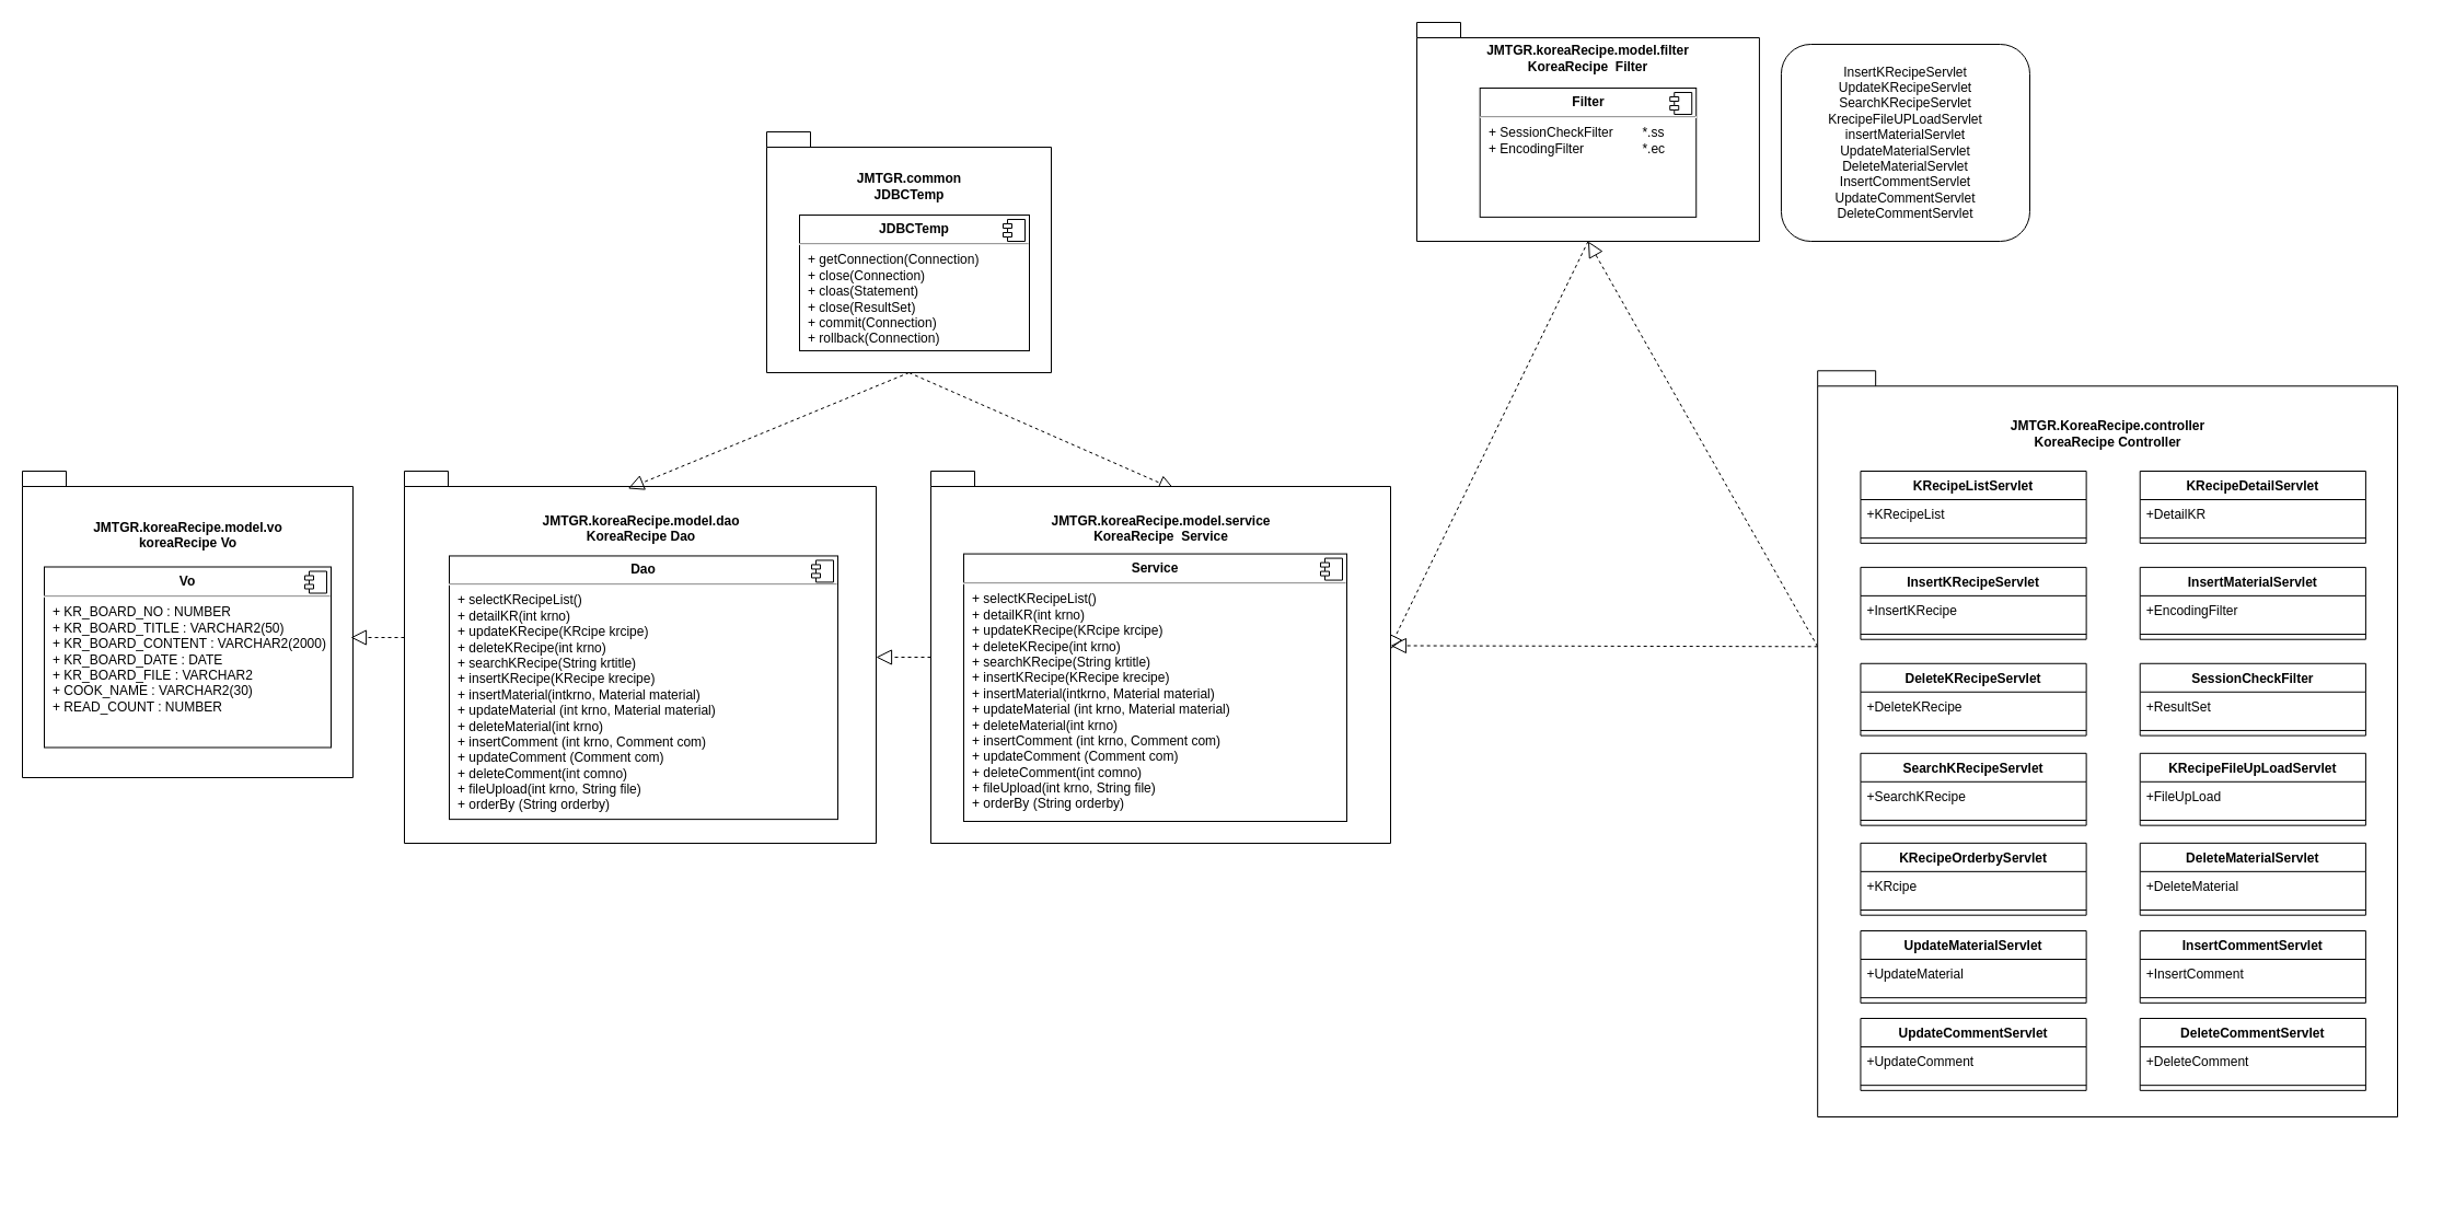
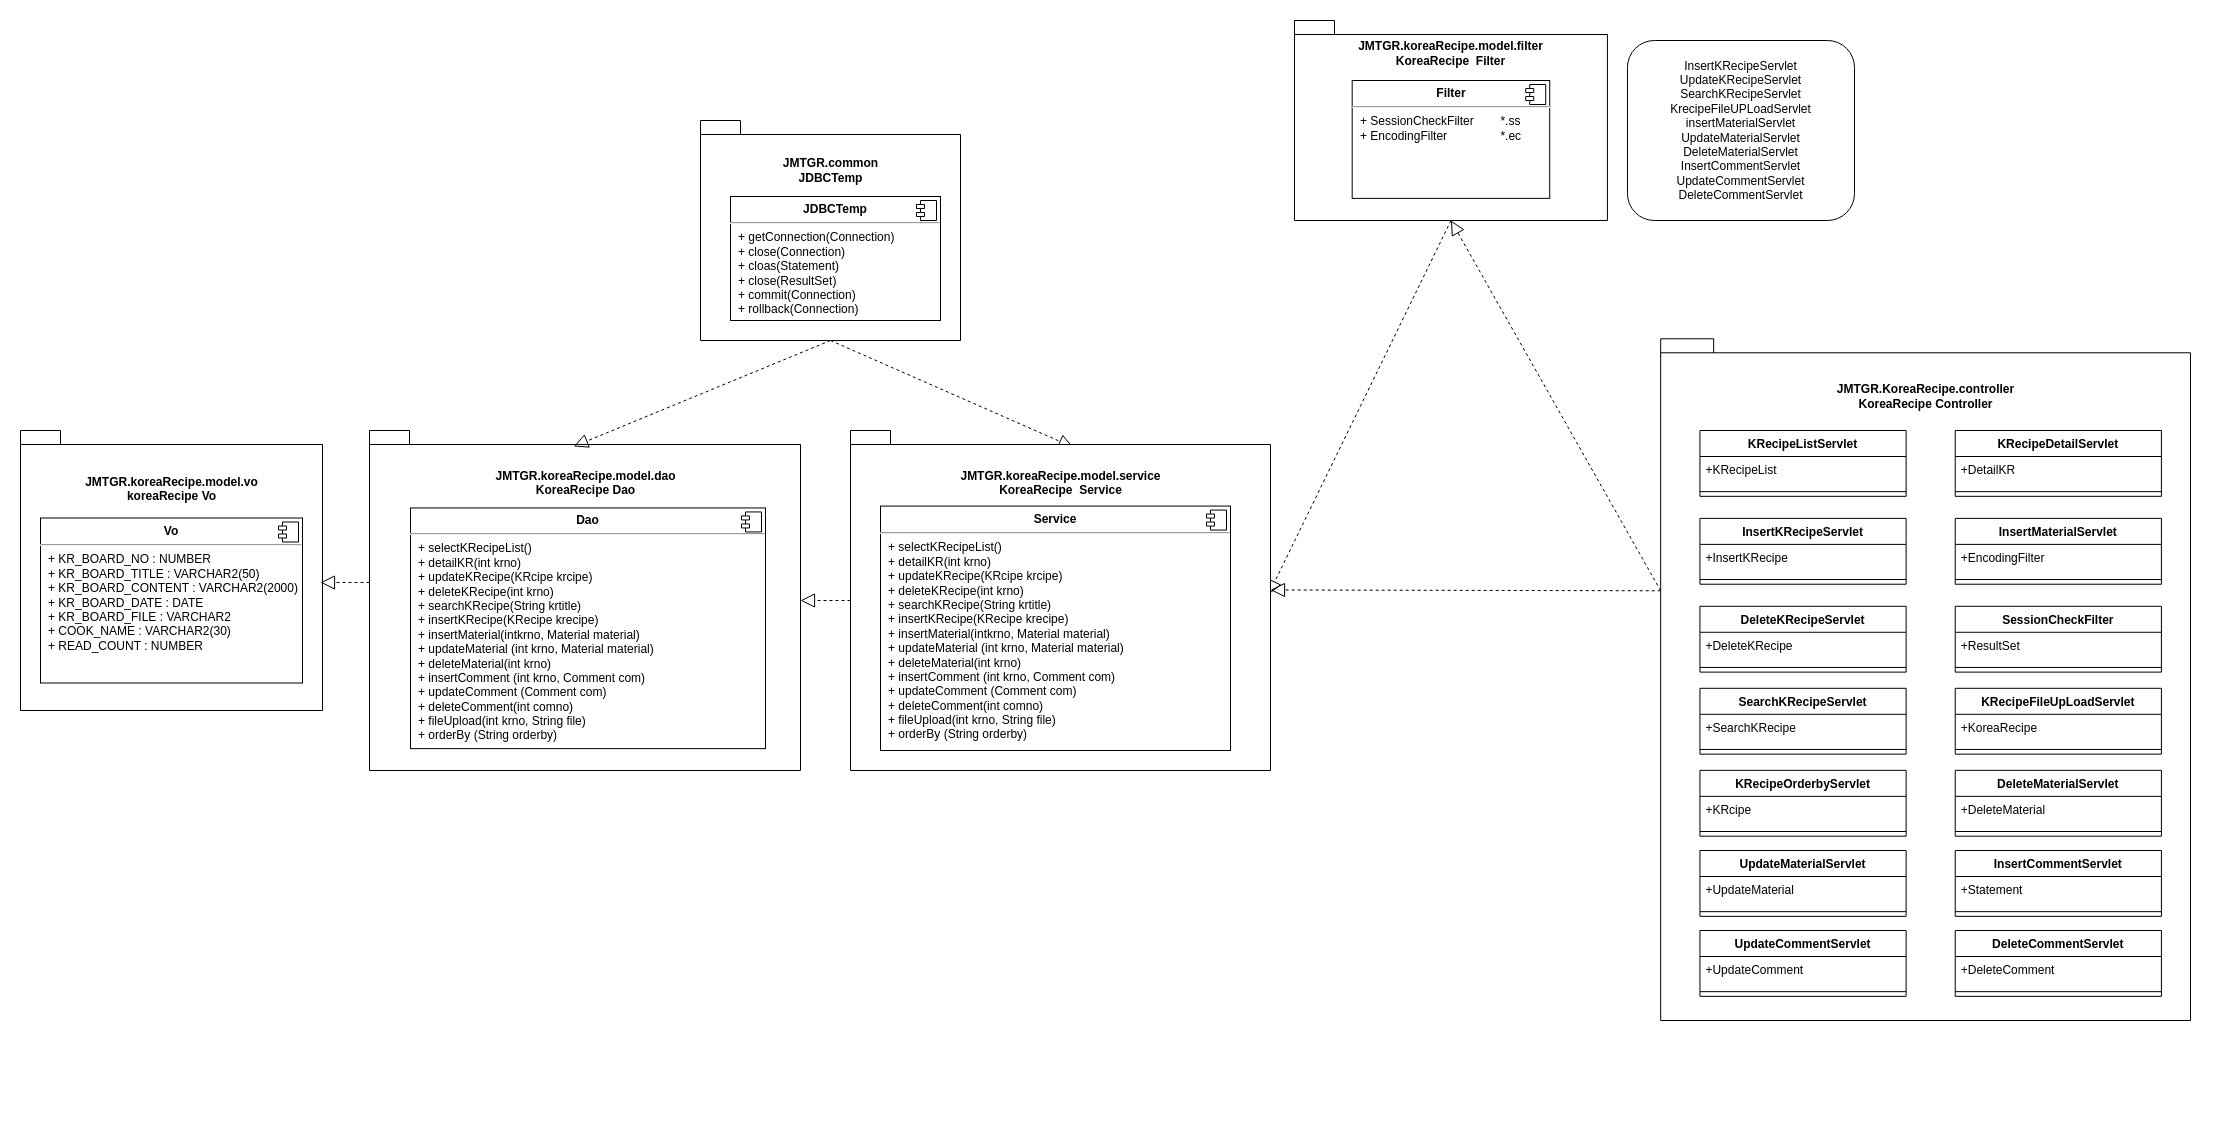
- <mxCell id="38" value="+FileUpLoad" style="text;strokeColor=none;fillColor=none;align=left;verticalAlign=top;spacingLeft=4;spacingRight=4;overflow=hidden;rotatable=0;points=[[0,0.5],[1,0.5]];portConstraint=eastwest;" parent="37" vertex="1"><mxGeometry y="26" width="206.182" height="30.469" as="geometry" /></mxCell>
+ <mxCell id="38" value="+KoreaRecipe" style="text;strokeColor=none;fillColor=none;align=left;verticalAlign=top;spacingLeft=4;spacingRight=4;overflow=hidden;rotatable=0;points=[[0,0.5],[1,0.5]];portConstraint=eastwest;" parent="37" vertex="1"><mxGeometry y="26" width="206.182" height="30.469" as="geometry" /></mxCell>
- <mxCell id="53" value="+InsertComment" style="text;strokeColor=none;fillColor=none;align=left;verticalAlign=top;spacingLeft=4;spacingRight=4;overflow=hidden;rotatable=0;points=[[0,0.5],[1,0.5]];portConstraint=eastwest;" vertex="1" parent="52"><mxGeometry y="26" width="206.182" height="30.469" as="geometry" /></mxCell>
+ <mxCell id="53" value="+Statement" style="text;strokeColor=none;fillColor=none;align=left;verticalAlign=top;spacingLeft=4;spacingRight=4;overflow=hidden;rotatable=0;points=[[0,0.5],[1,0.5]];portConstraint=eastwest;" vertex="1" parent="52"><mxGeometry y="26" width="206.182" height="30.469" as="geometry" /></mxCell>
